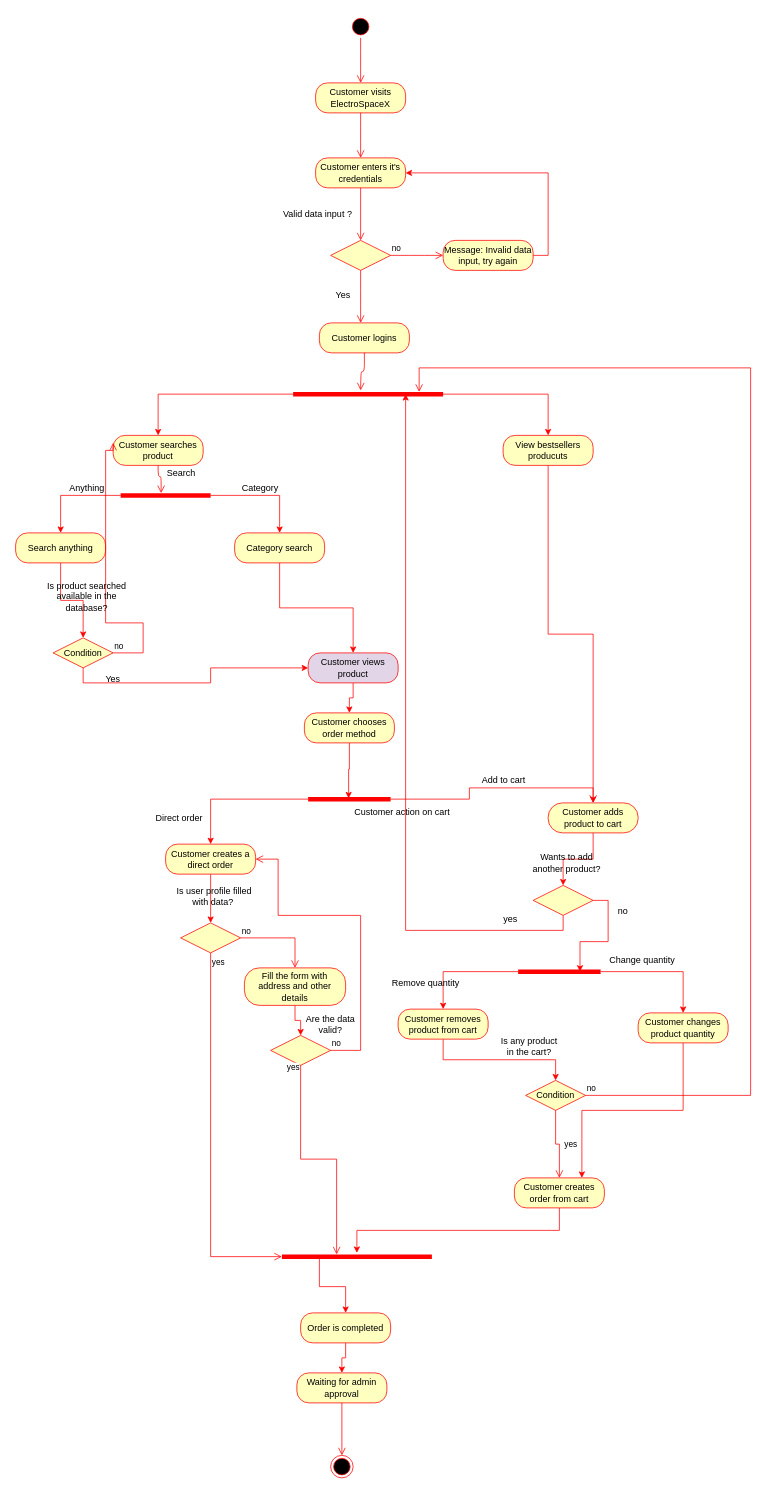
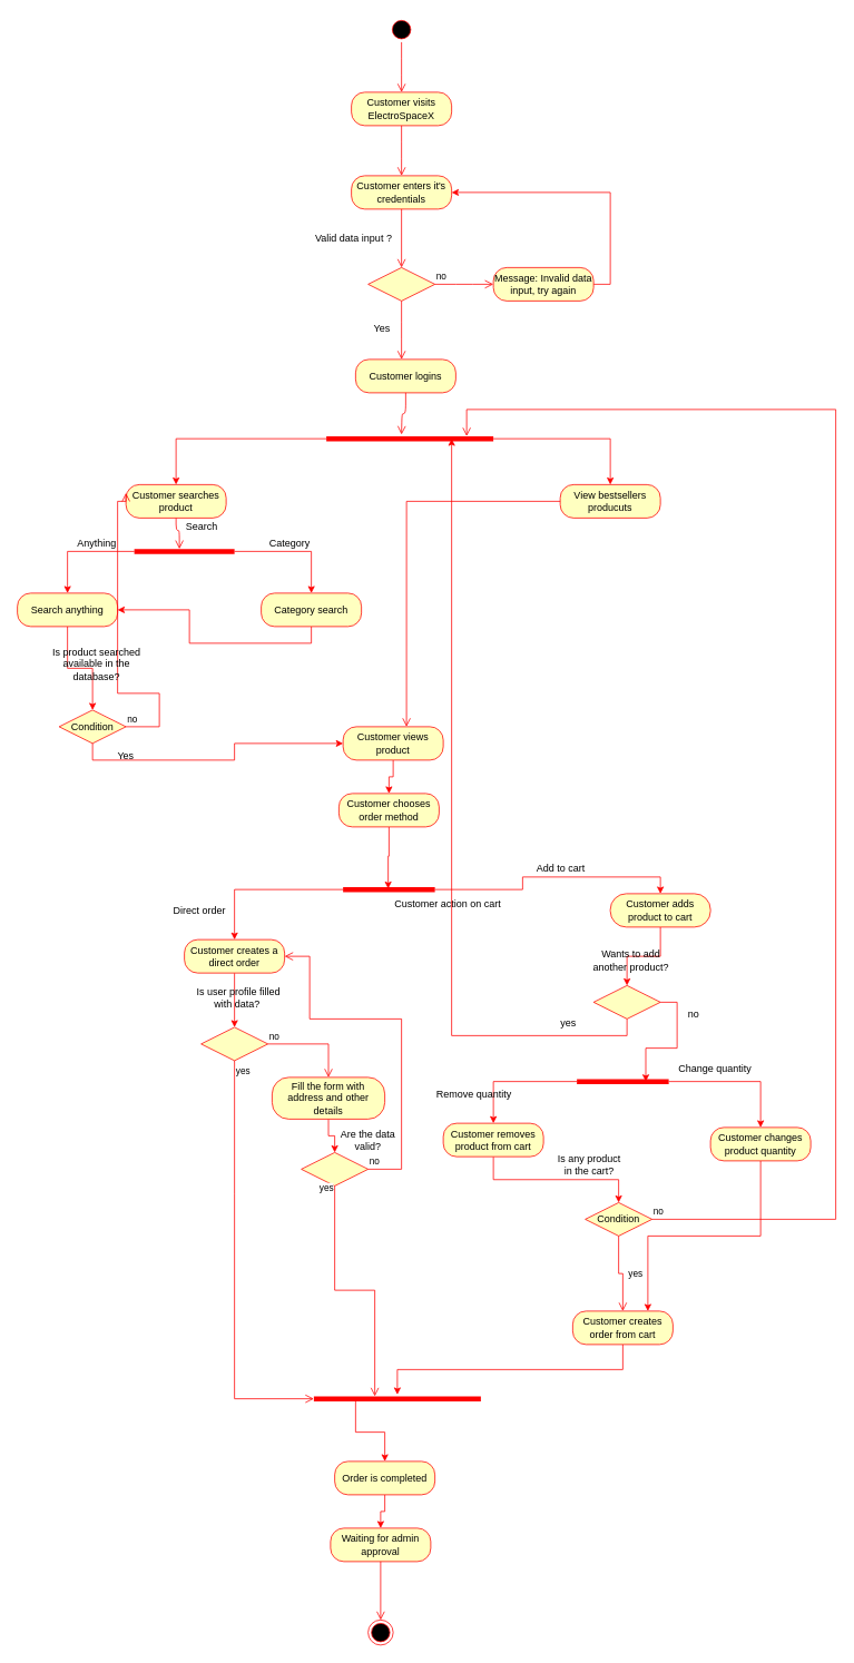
- <mxCell id="25" style="edgeStyle=orthogonalEdgeStyle;rounded=0;orthogonalLoop=1;jettySize=auto;html=1;exitX=0.5;exitY=1;exitDx=0;exitDy=0;entryX=0.5;entryY=0;entryDx=0;entryDy=0;strokeColor=#FF0000;" edge="1" parent="1" source="26" target="30"><mxGeometry relative="1" as="geometry" /></mxCell>
+ <mxCell id="25" style="edgeStyle=orthogonalEdgeStyle;rounded=0;orthogonalLoop=1;jettySize=auto;html=1;exitX=0.5;exitY=1;exitDx=0;exitDy=0;strokeColor=#FF0000;" edge="1" parent="1" source="26" target="23"><mxGeometry relative="1" as="geometry" /></mxCell>
- <mxCell id="61" value="" style="edgeStyle=orthogonalEdgeStyle;html=1;verticalAlign=bottom;endArrow=open;endSize=8;strokeColor=#ff0000;rounded=0;" edge="1" source="60" parent="1" target="39"><mxGeometry relative="1" as="geometry"><mxPoint x="490" y="830" as="targetPoint" /></mxGeometry></mxCell>
+ <mxCell id="61" value="" style="edgeStyle=orthogonalEdgeStyle;html=1;verticalAlign=bottom;endArrow=open;endSize=8;strokeColor=#ff0000;rounded=0;entryX=0.633;entryY=0;entryDx=0;entryDy=0;entryPerimeter=0;" edge="1" source="60" parent="1" target="30"><mxGeometry relative="1" as="geometry"><mxPoint x="490" y="830" as="targetPoint" /></mxGeometry></mxCell>
- <mxCell id="30" value="Customer views product" style="rounded=1;whiteSpace=wrap;html=1;arcSize=40;fillColor=#e1d5e7;strokeColor=#FF0000;" vertex="1" parent="1"><mxGeometry x="410" y="870" width="120" height="40" as="geometry" /></mxCell>
+ <mxCell id="30" value="Customer views product" style="rounded=1;whiteSpace=wrap;html=1;arcSize=40;fillColor=#FFFFC0;strokeColor=#FF0000;" vertex="1" parent="1"><mxGeometry x="410" y="870" width="120" height="40" as="geometry" /></mxCell>
